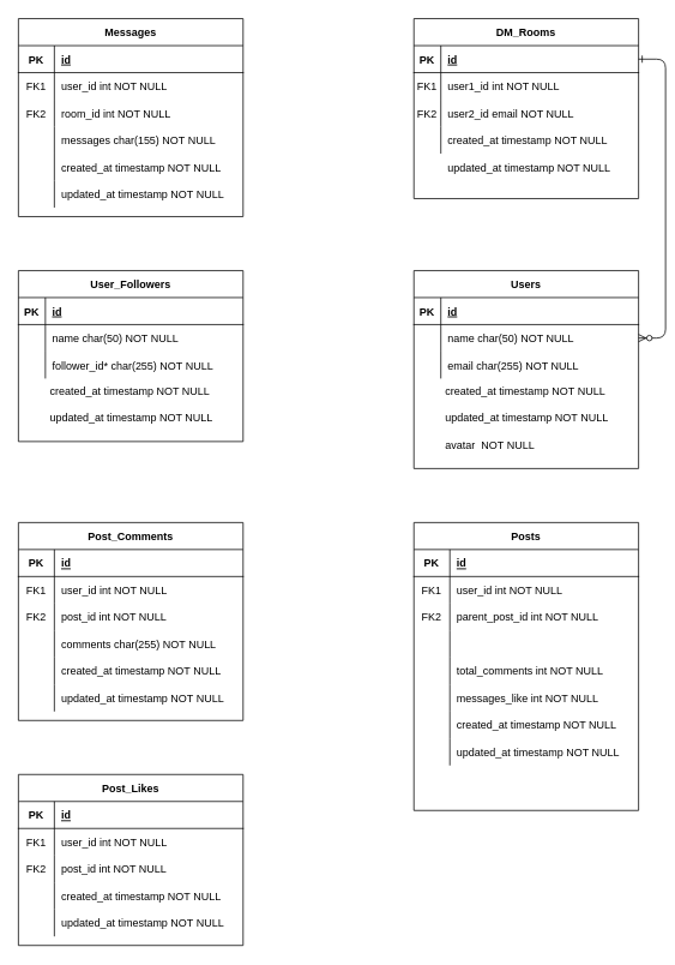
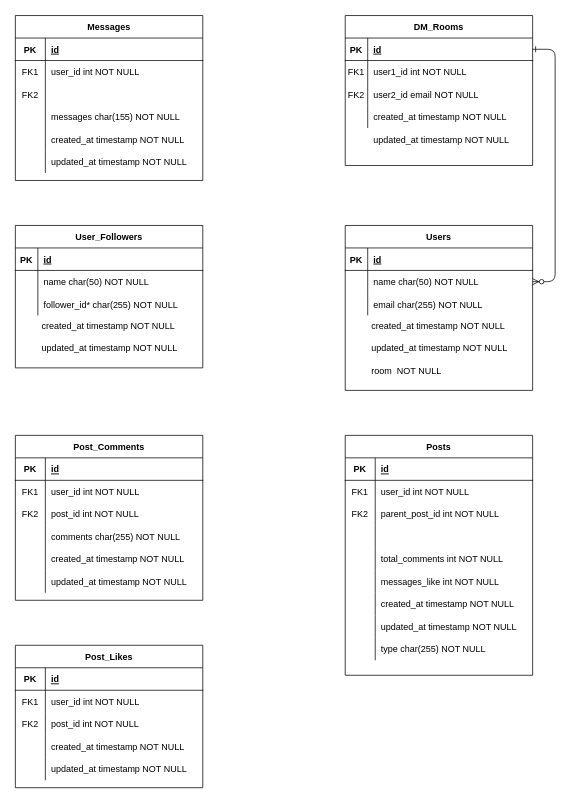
- <mxCell id="35" value="room_id int NOT NULL" style="shape=partialRectangle;overflow=hidden;connectable=0;fillColor=none;top=0;left=0;bottom=0;right=0;align=left;spacingLeft=6;" vertex="1" parent="33"><mxGeometry x="40" width="210" height="30" as="geometry" /></mxCell>
- <mxCell id="49" value="&amp;nbsp;avatar&amp;nbsp; NOT NULL" style="text;whiteSpace=wrap;html=1;" vertex="1" parent="1"><mxGeometry x="490" y="480" width="220" height="30" as="geometry" /></mxCell>
+ <mxCell id="49" value="&amp;nbsp;room&amp;nbsp; NOT NULL" style="text;whiteSpace=wrap;html=1;" vertex="1" parent="1"><mxGeometry x="490" y="480" width="220" height="30" as="geometry" /></mxCell>
+ <mxCell id="89" value="type char(255) NOT NULL" style="shape=partialRectangle;overflow=hidden;connectable=0;fillColor=none;top=0;left=0;bottom=0;right=0;align=left;spacingLeft=6;" vertex="1" parent="87"><mxGeometry x="40" width="210" height="30" as="geometry" /></mxCell>
